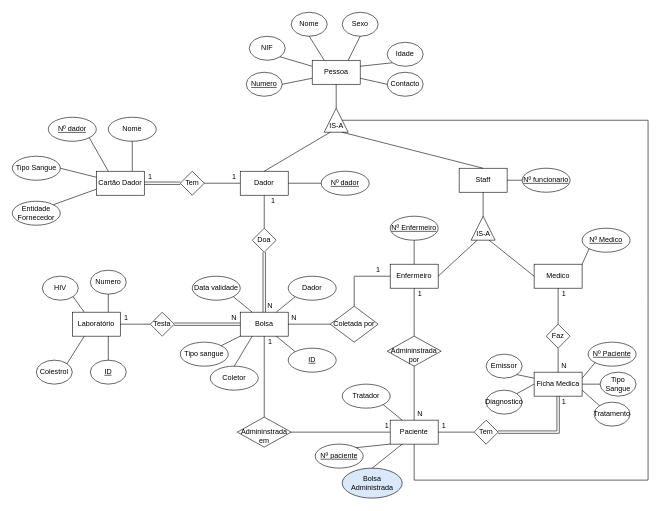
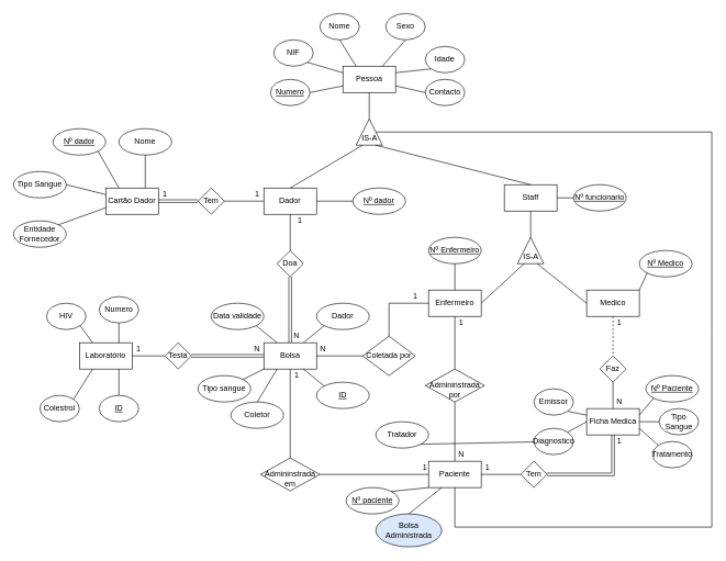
- <mxCell id="63" value="Sexo" style="ellipse;whiteSpace=wrap;html=1;" parent="1" vertex="1"><mxGeometry x="570" y="20" width="60" height="40" as="geometry" /></mxCell>
+ <mxCell id="63" value="Sexo" style="ellipse;whiteSpace=wrap;html=1;" parent="1" vertex="1"><mxGeometry x="585" y="20" width="60" height="40" as="geometry" /></mxCell>
- <mxCell id="35" style="edgeStyle=none;rounded=0;orthogonalLoop=1;jettySize=auto;html=1;entryX=0.5;entryY=0;entryDx=0;entryDy=0;endArrow=none;endFill=0;exitX=0.5;exitY=1;exitDx=0;exitDy=0;" parent="1" source="9" target="15" edge="1"><mxGeometry relative="1" as="geometry"><mxPoint x="765" y="370" as="sourcePoint" /><mxPoint x="765" y="408" as="targetPoint" /></mxGeometry></mxCell>
+ <mxCell id="35" style="edgeStyle=none;rounded=0;orthogonalLoop=1;jettySize=auto;html=1;entryX=0.5;entryY=0;entryDx=0;entryDy=0;endArrow=none;endFill=0;exitX=0.5;exitY=1;exitDx=0;exitDy=0;dashed=1;" parent="1" source="9" target="15" edge="1"><mxGeometry relative="1" as="geometry"><mxPoint x="765" y="370" as="sourcePoint" /><mxPoint x="765" y="408" as="targetPoint" /></mxGeometry></mxCell>
- <mxCell id="113" style="edgeStyle=none;rounded=0;orthogonalLoop=1;jettySize=auto;html=1;entryX=0.25;entryY=0;entryDx=0;entryDy=0;endArrow=none;endFill=0;exitX=1;exitY=1;exitDx=0;exitDy=0;" parent="1" source="112" target="5" edge="1"><mxGeometry relative="1" as="geometry"><mxPoint x="470" y="570" as="sourcePoint" /><mxPoint x="502" y="596" as="targetPoint" /></mxGeometry></mxCell>
+ <mxCell id="113" style="edgeStyle=none;rounded=0;orthogonalLoop=1;jettySize=auto;html=1;endArrow=none;endFill=0;exitX=1;exitY=1;exitDx=0;exitDy=0;" parent="1" source="112" target="69" edge="1"><mxGeometry relative="1" as="geometry"><mxPoint x="470" y="570" as="sourcePoint" /><mxPoint x="502" y="596" as="targetPoint" /></mxGeometry></mxCell>
